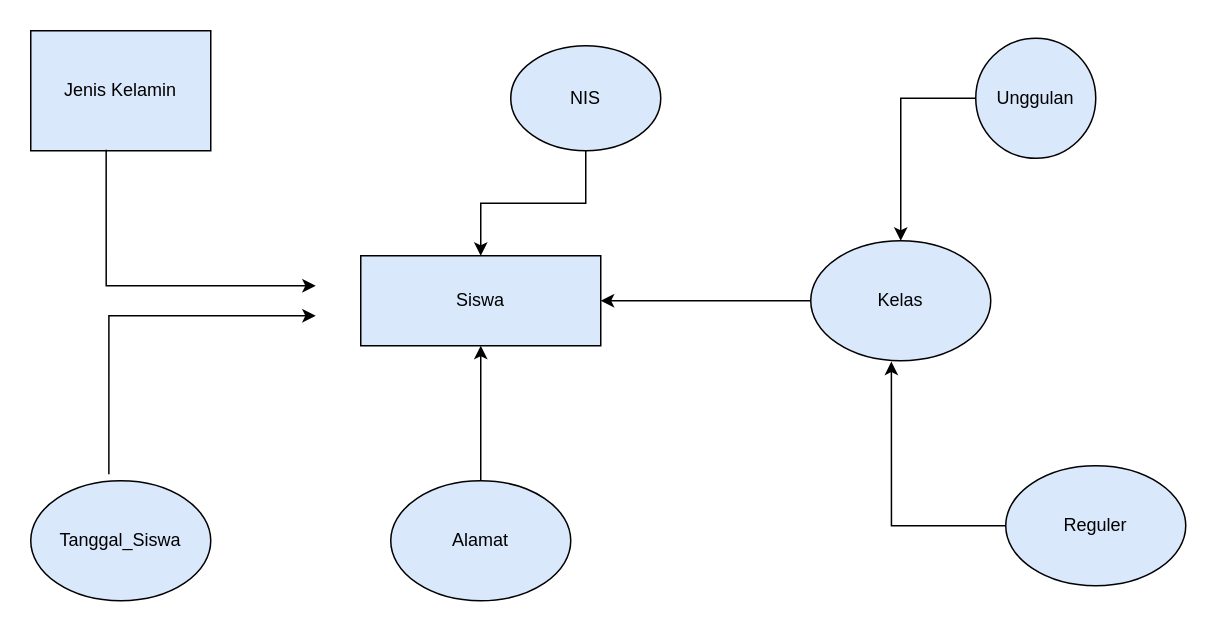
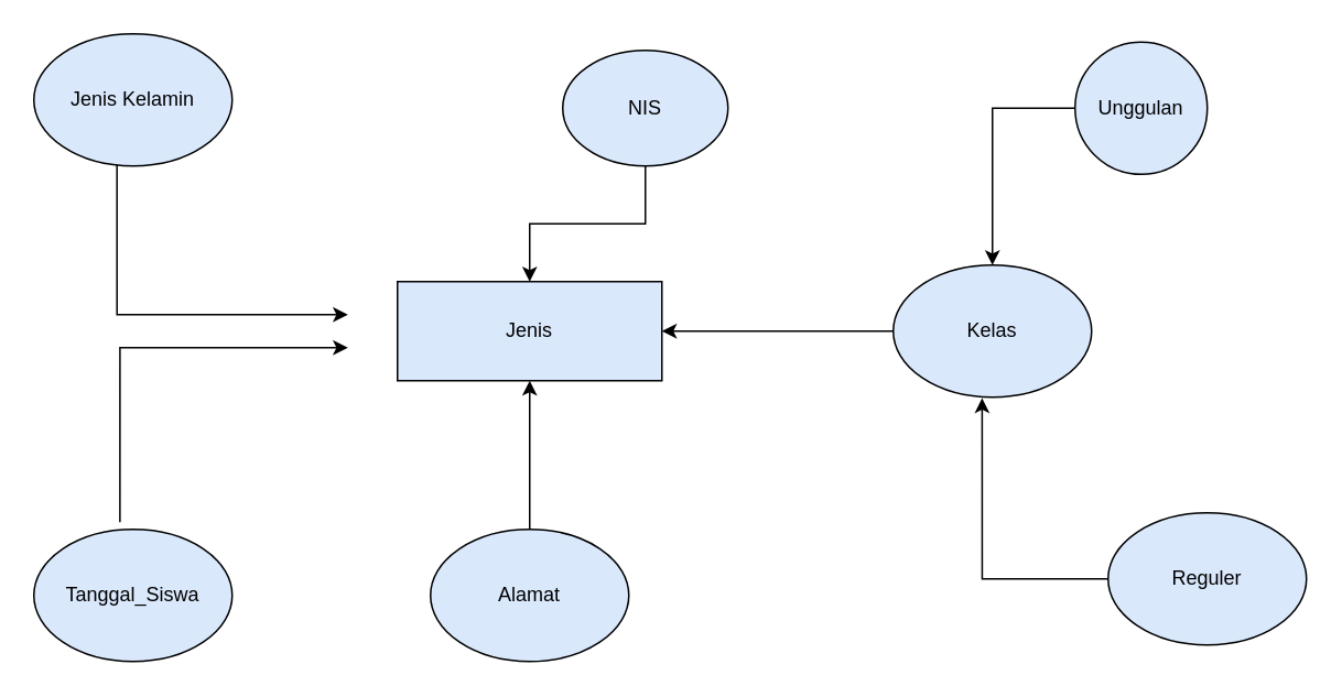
- <mxCell id="2" value="Jenis Kelamin" style="whiteSpace=wrap;html=1;fillColor=#dae8fc;rounded=0;" vertex="1" parent="1"><mxGeometry x="20" y="20" width="120" height="80" as="geometry" /></mxCell>
+ <mxCell id="2" value="Jenis Kelamin" style="ellipse;whiteSpace=wrap;html=1;fillColor=#dae8fc;" vertex="1" parent="1"><mxGeometry x="20" y="20" width="120" height="80" as="geometry" /></mxCell>
- <mxCell id="6" value="Siswa" style="rounded=0;whiteSpace=wrap;html=1;fillColor=#dae8fc;" vertex="1" parent="1"><mxGeometry x="240" y="170" width="160" height="60" as="geometry" /></mxCell>
+ <mxCell id="6" value="Jenis" style="rounded=0;whiteSpace=wrap;html=1;fillColor=#dae8fc;" vertex="1" parent="1"><mxGeometry x="240" y="170" width="160" height="60" as="geometry" /></mxCell>
